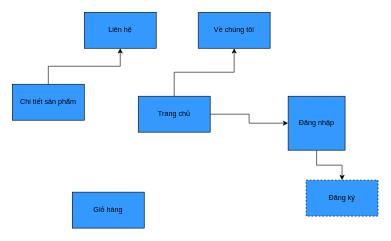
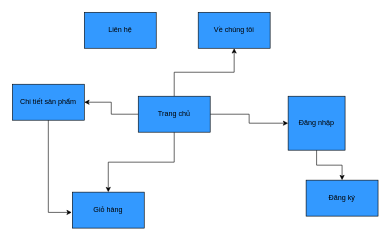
- <mxCell id="14" style="edgeStyle=orthogonalEdgeStyle;rounded=0;orthogonalLoop=1;jettySize=auto;html=1;" edge="1" parent="1" source="12" target="7"><mxGeometry relative="1" as="geometry" /></mxCell>
+ <mxCell id="14" style="edgeStyle=orthogonalEdgeStyle;rounded=0;orthogonalLoop=1;jettySize=auto;html=1;entryX=-0.008;entryY=0.563;entryDx=0;entryDy=0;entryPerimeter=0;" edge="1" parent="1" source="12" target="13"><mxGeometry relative="1" as="geometry" /></mxCell>
+ <mxCell id="3" style="edgeStyle=orthogonalEdgeStyle;rounded=0;orthogonalLoop=1;jettySize=auto;html=1;" edge="1" parent="1" source="6" target="12"><mxGeometry relative="1" as="geometry" /></mxCell>
+ <mxCell id="4" style="edgeStyle=orthogonalEdgeStyle;rounded=0;orthogonalLoop=1;jettySize=auto;html=1;entryX=0.5;entryY=0;entryDx=0;entryDy=0;" edge="1" parent="1" source="6" target="13"><mxGeometry relative="1" as="geometry" /></mxCell>
- <mxCell id="11" value="Đăng ký" style="rounded=0;whiteSpace=wrap;html=1;fillColor=#3399FF;dashed=1;" vertex="1" parent="1"><mxGeometry x="510" y="300" width="120" height="60" as="geometry" /></mxCell>
+ <mxCell id="11" value="Đăng ký" style="rounded=0;whiteSpace=wrap;html=1;fillColor=#3399FF;" vertex="1" parent="1"><mxGeometry x="510" y="300" width="120" height="60" as="geometry" /></mxCell>
